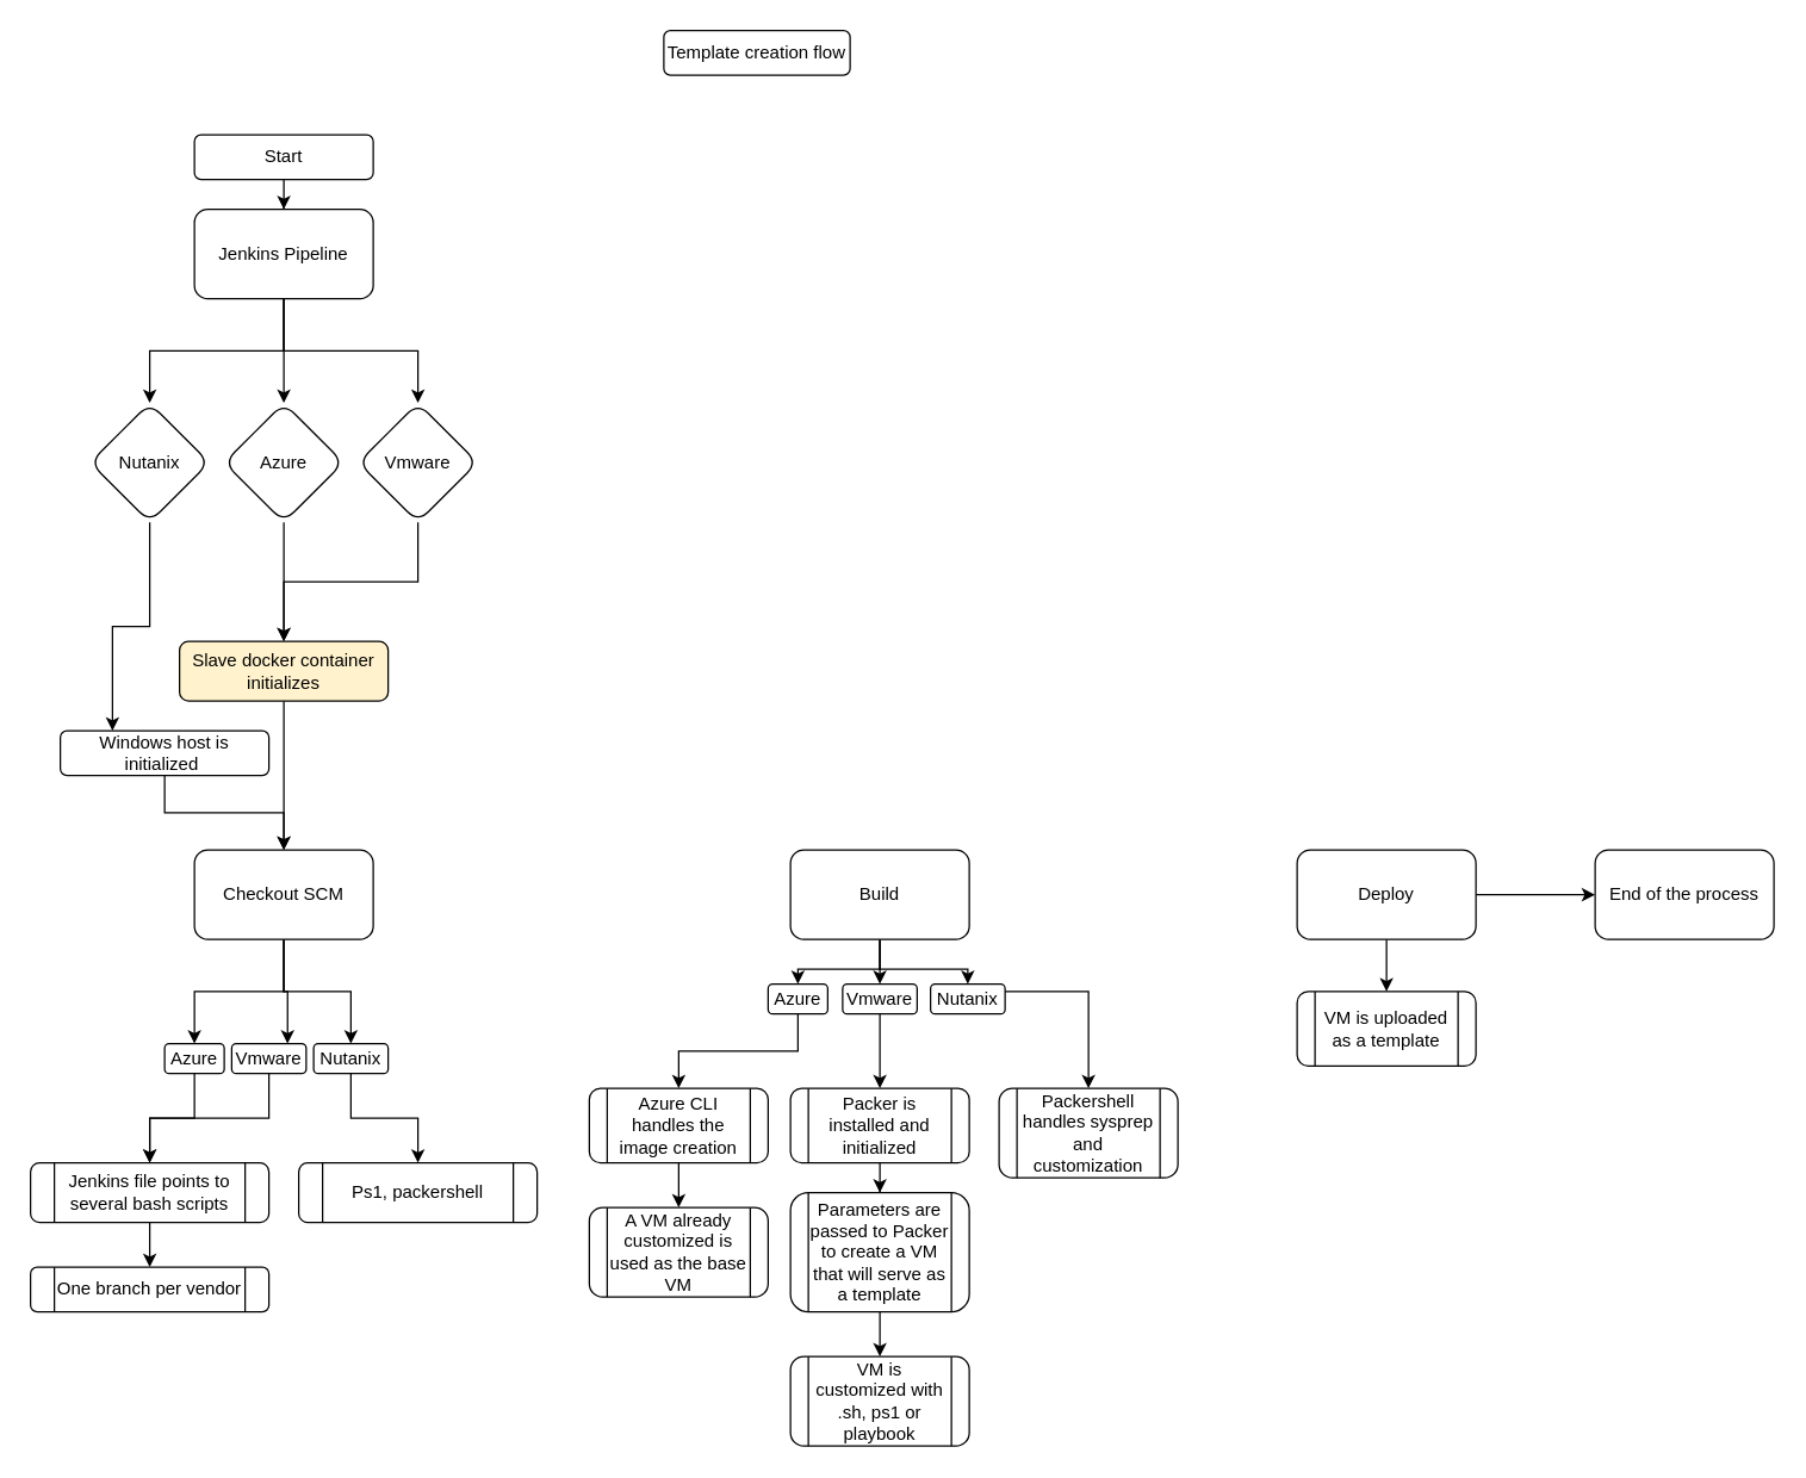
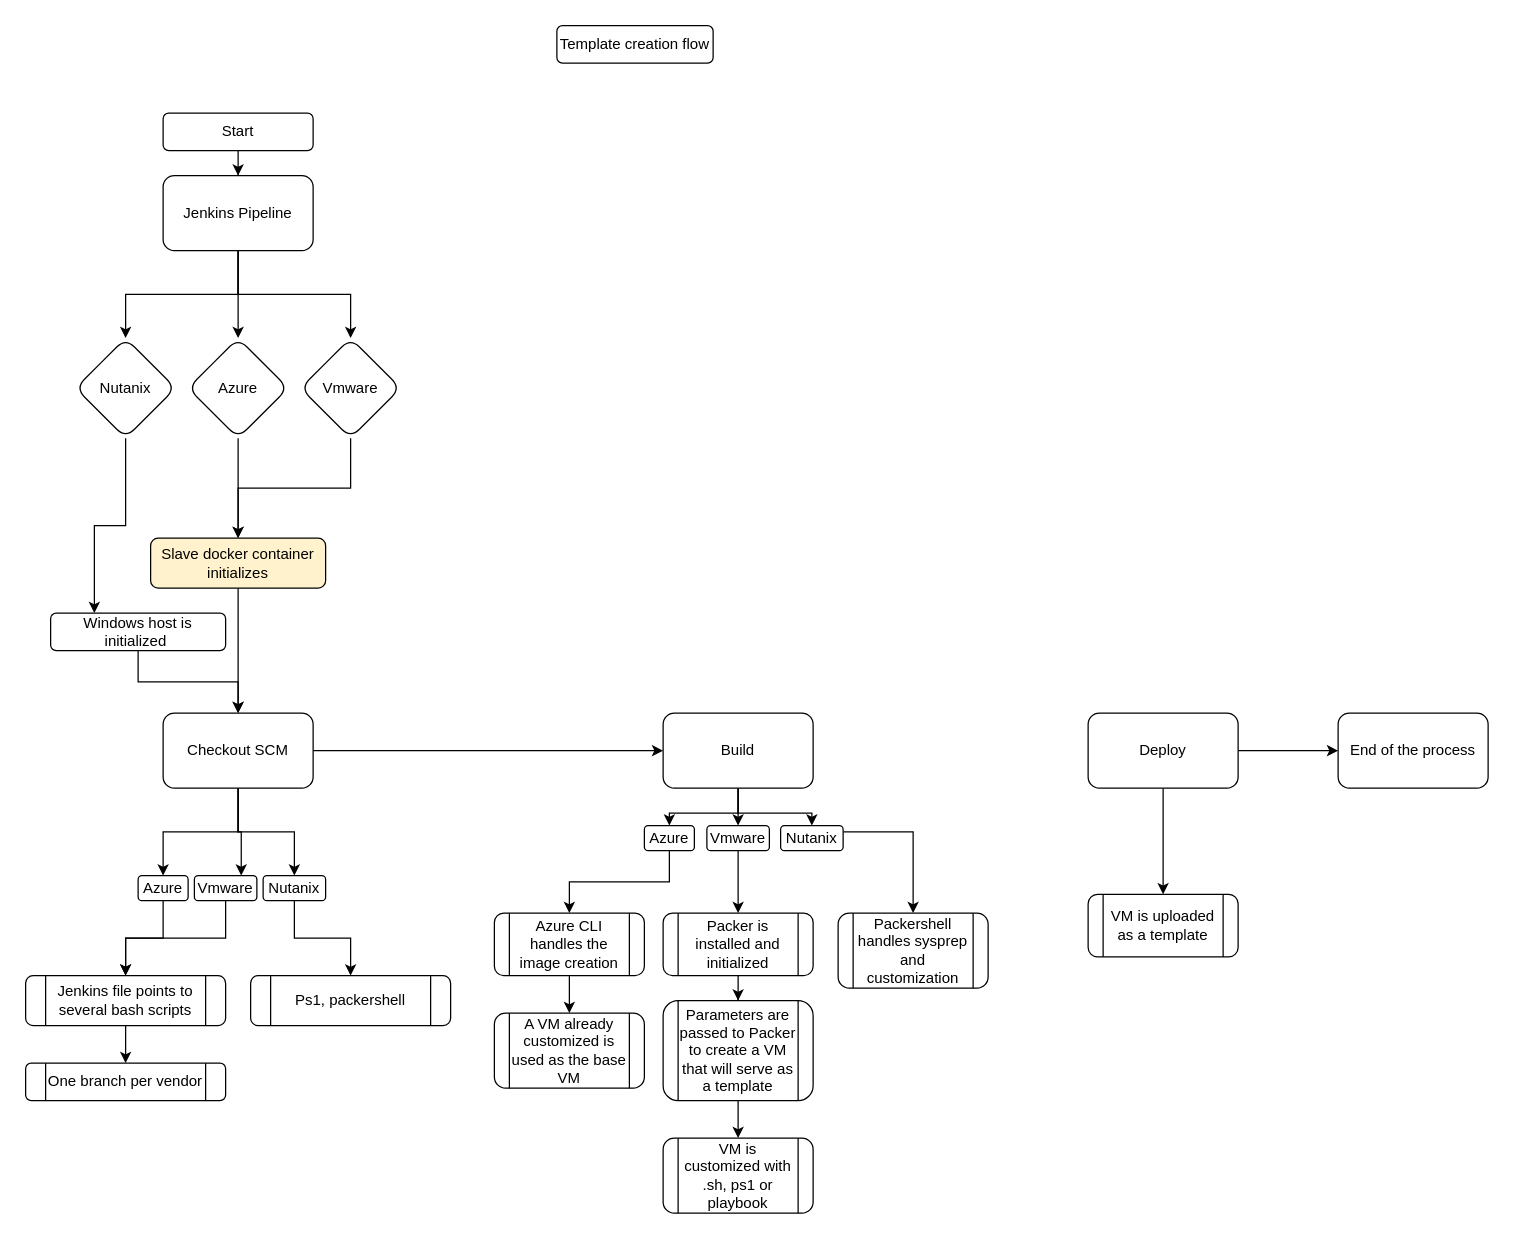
+ <mxCell id="17" value="" style="edgeStyle=orthogonalEdgeStyle;rounded=0;orthogonalLoop=1;jettySize=auto;html=1;" edge="1" parent="1" source="21" target="28"><mxGeometry relative="1" as="geometry" /></mxCell>
- <mxCell id="37" value="VM is uploaded as a template" style="shape=process;whiteSpace=wrap;html=1;backgroundOutline=1;rounded=1;" vertex="1" parent="1"><mxGeometry x="870" y="665" width="120" height="50" as="geometry" /></mxCell>
+ <mxCell id="37" value="VM is uploaded as a template" style="shape=process;whiteSpace=wrap;html=1;backgroundOutline=1;rounded=1;" vertex="1" parent="1"><mxGeometry x="870" y="715" width="120" height="50" as="geometry" /></mxCell>
